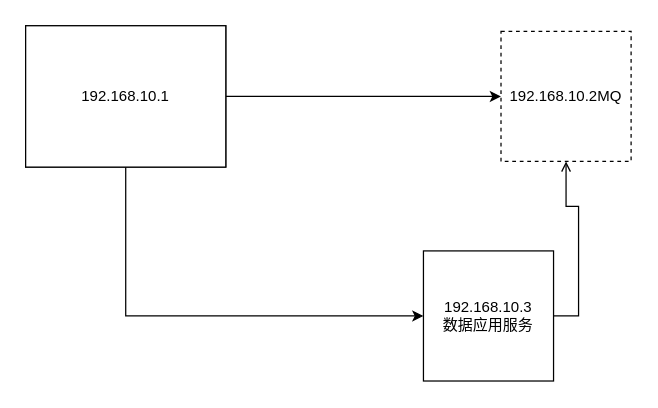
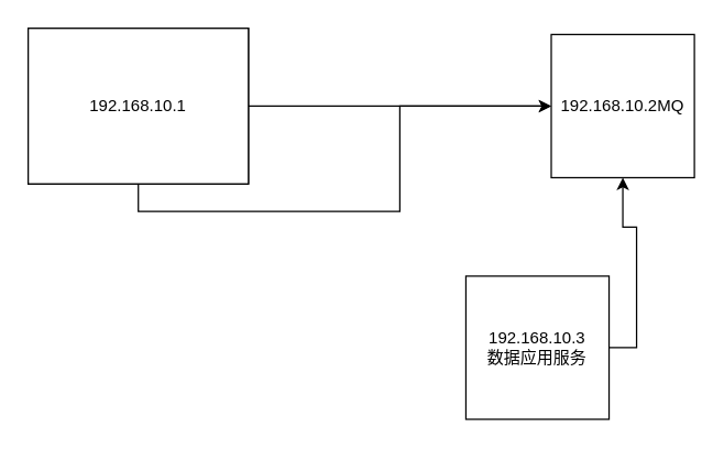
- <mxCell id="4" value="192.168.10.2MQ" style="whiteSpace=wrap;html=1;aspect=fixed;dashed=1;" vertex="1" parent="1"><mxGeometry x="400" y="24.5" width="104" height="104" as="geometry" /></mxCell>
+ <mxCell id="4" value="192.168.10.2MQ" style="whiteSpace=wrap;html=1;aspect=fixed;" vertex="1" parent="1"><mxGeometry x="400" y="24.5" width="104" height="104" as="geometry" /></mxCell>
- <mxCell id="7" style="edgeStyle=orthogonalEdgeStyle;rounded=0;orthogonalLoop=1;jettySize=auto;html=1;exitX=1;exitY=0.5;exitDx=0;exitDy=0;entryX=0.5;entryY=1;entryDx=0;entryDy=0;endArrow=open;" edge="1" parent="1" source="8" target="4"><mxGeometry relative="1" as="geometry" /></mxCell>
+ <mxCell id="7" style="edgeStyle=orthogonalEdgeStyle;rounded=0;orthogonalLoop=1;jettySize=auto;html=1;exitX=1;exitY=0.5;exitDx=0;exitDy=0;entryX=0.5;entryY=1;entryDx=0;entryDy=0;" edge="1" parent="1" source="8" target="4"><mxGeometry relative="1" as="geometry" /></mxCell>
- <mxCell id="5" style="edgeStyle=orthogonalEdgeStyle;rounded=0;orthogonalLoop=1;jettySize=auto;html=1;exitX=0.5;exitY=1;exitDx=0;exitDy=0;entryX=0;entryY=0.5;entryDx=0;entryDy=0;" edge="1" parent="1" source="6" target="8"><mxGeometry relative="1" as="geometry" /></mxCell>
+ <mxCell id="5" style="edgeStyle=orthogonalEdgeStyle;rounded=0;orthogonalLoop=1;jettySize=auto;html=1;exitX=0.5;exitY=1;exitDx=0;exitDy=0;" edge="1" parent="1" source="6" target="4"><mxGeometry relative="1" as="geometry" /></mxCell>
